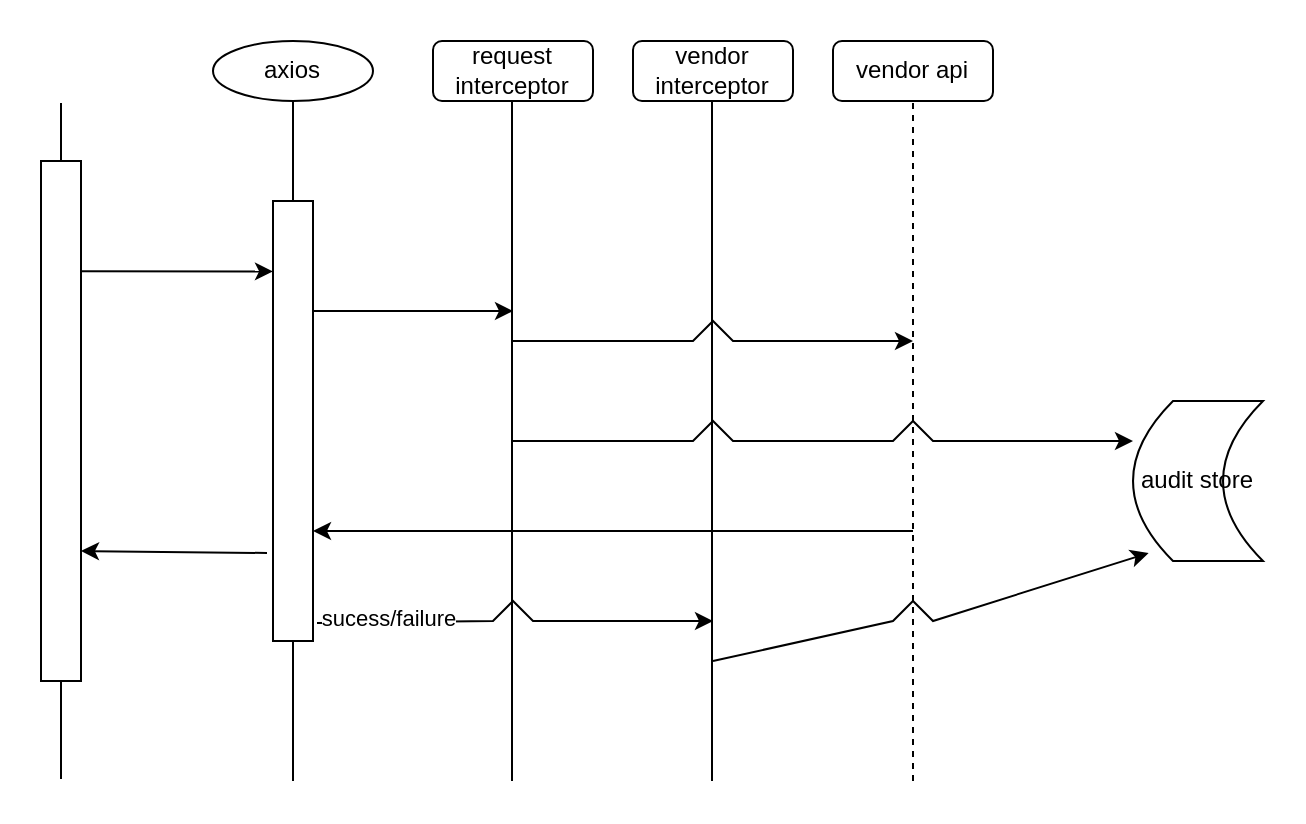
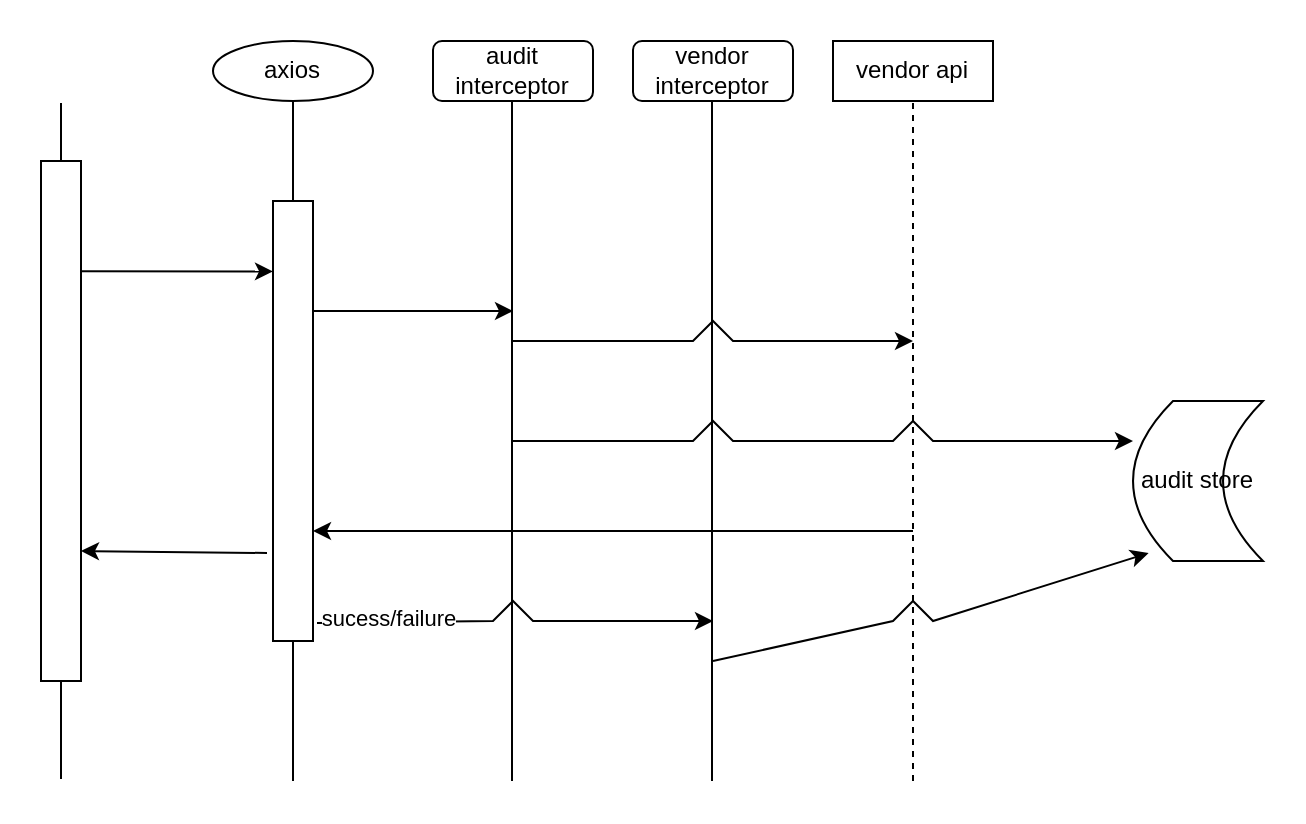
- <mxCell id="3" value="request interceptor" style="rounded=1;whiteSpace=wrap;html=1;" parent="1" vertex="1"><mxGeometry x="216" y="20" width="80" height="30" as="geometry" /></mxCell>
+ <mxCell id="3" value="audit interceptor" style="rounded=1;whiteSpace=wrap;html=1;" parent="1" vertex="1"><mxGeometry x="216" y="20" width="80" height="30" as="geometry" /></mxCell>
- <mxCell id="5" value="vendor api" style="rounded=1;whiteSpace=wrap;html=1;" parent="1" vertex="1"><mxGeometry x="416" y="20" width="80" height="30" as="geometry" /></mxCell>
+ <mxCell id="5" value="vendor api" style="whiteSpace=wrap;html=1;rounded=0;" parent="1" vertex="1"><mxGeometry x="416" y="20" width="80" height="30" as="geometry" /></mxCell>
